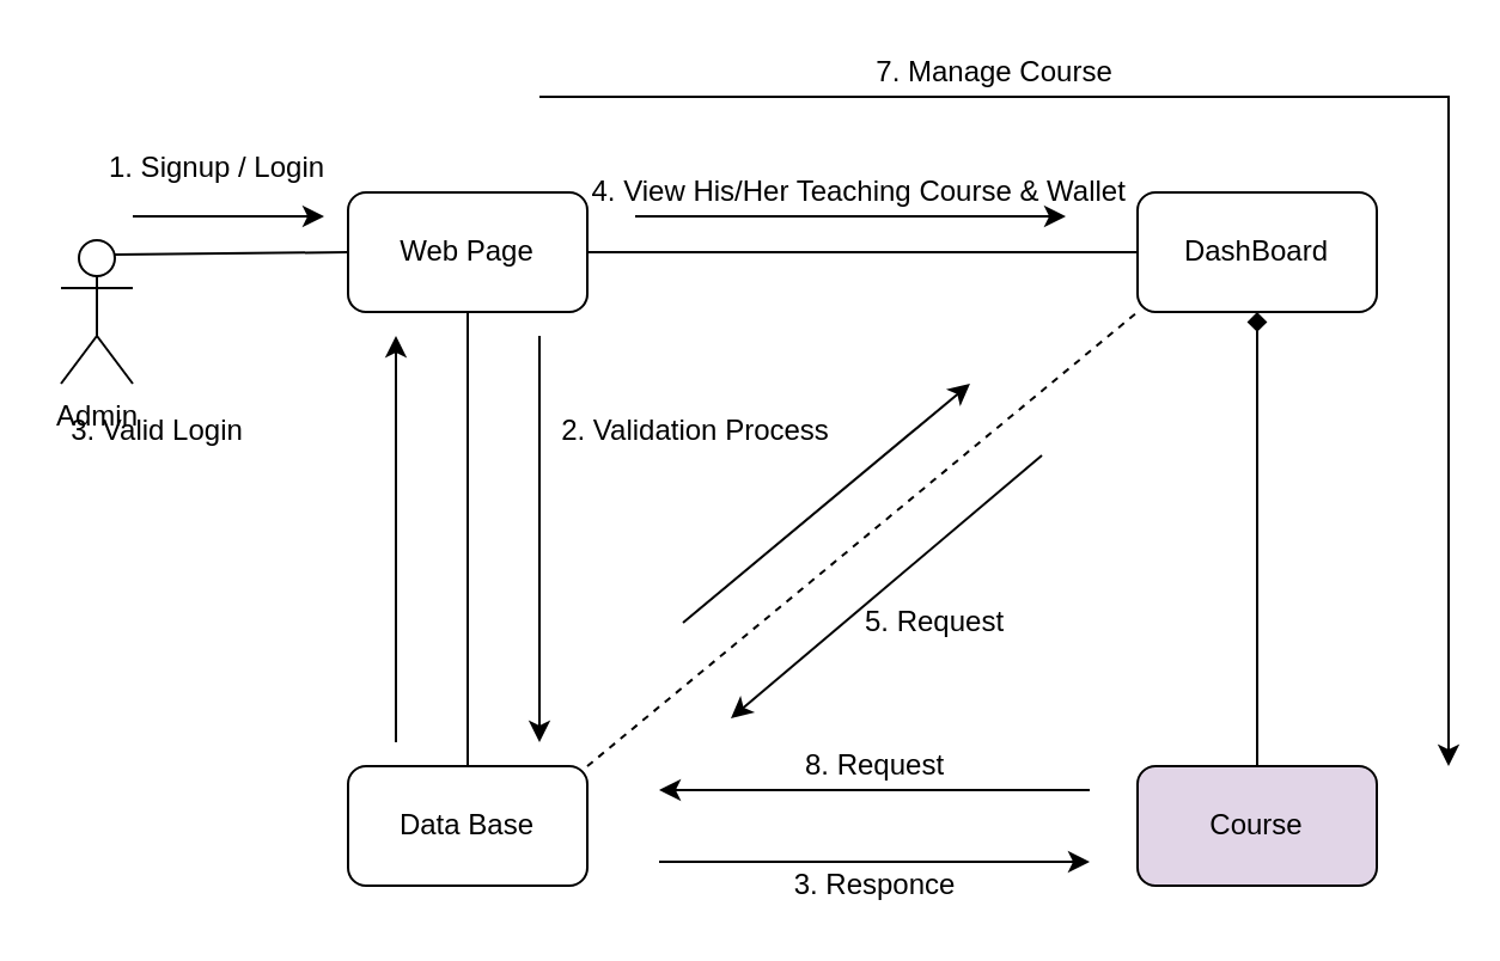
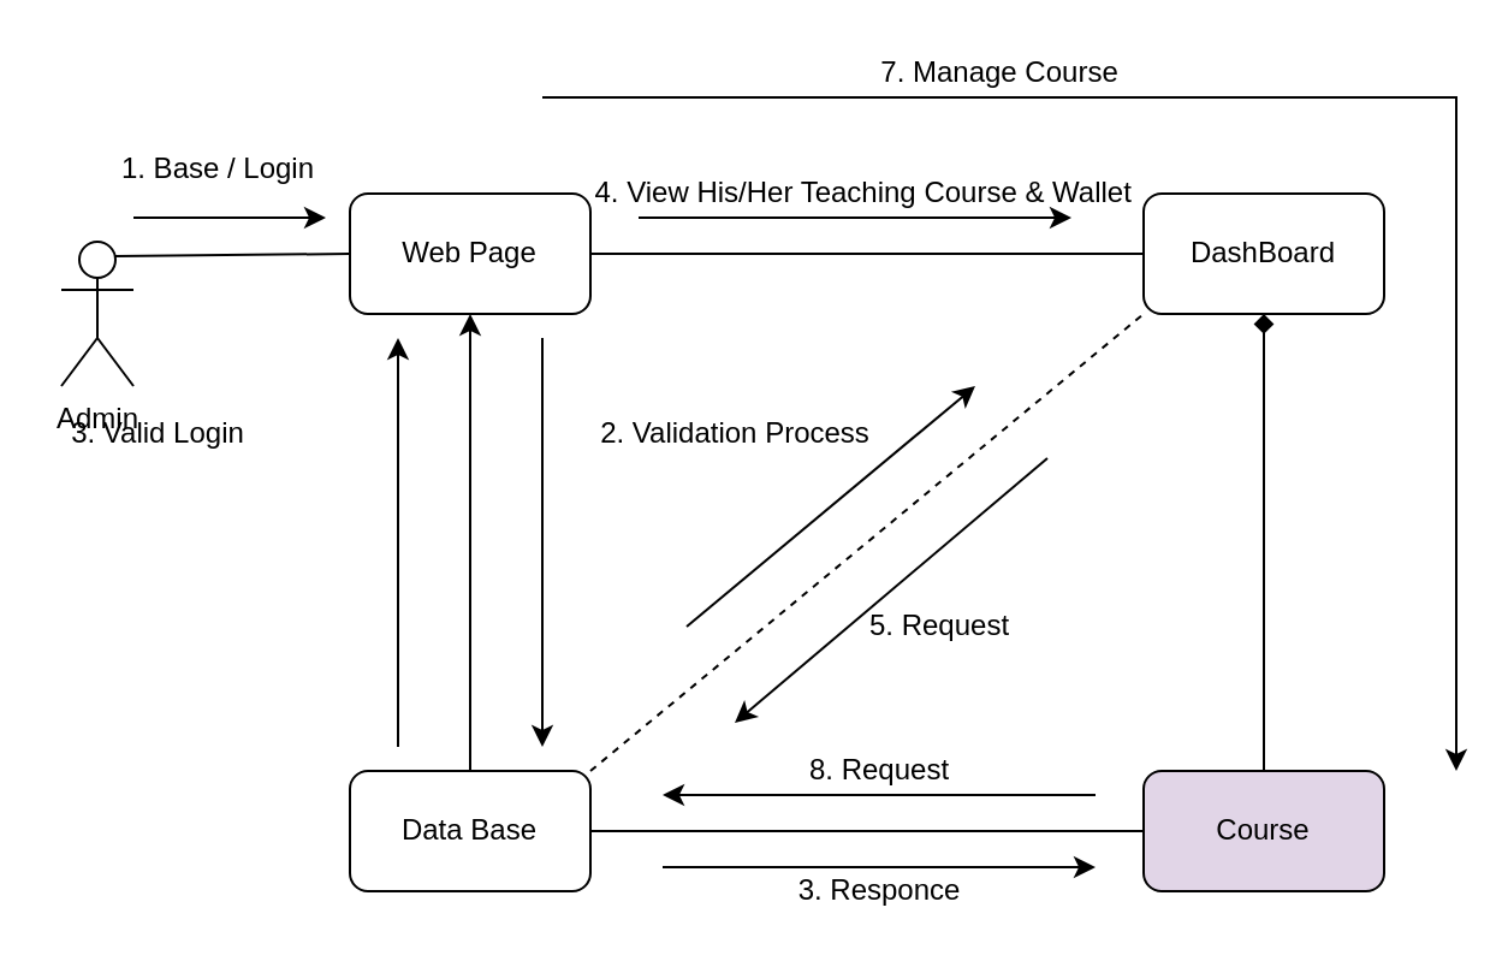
- <mxCell id="6" value="1. Signup / Login" style="text;html=1;align=center;verticalAlign=middle;resizable=0;points=[];autosize=1;strokeColor=none;fillColor=none;" vertex="1" parent="1"><mxGeometry x="35" y="60" width="110" height="20" as="geometry" /></mxCell>
+ <mxCell id="6" value="1. Base / Login" style="text;html=1;align=center;verticalAlign=middle;resizable=0;points=[];autosize=1;strokeColor=none;fillColor=none;" vertex="1" parent="1"><mxGeometry x="35" y="60" width="110" height="20" as="geometry" /></mxCell>
- <mxCell id="9" value="" style="endArrow=none;html=1;rounded=0;entryX=0.5;entryY=1;entryDx=0;entryDy=0;exitX=0.5;exitY=0;exitDx=0;exitDy=0;" edge="1" parent="1" source="7" target="3"><mxGeometry width="50" height="50" relative="1" as="geometry"><mxPoint x="325" y="280" as="sourcePoint" /><mxPoint x="375" y="230" as="targetPoint" /></mxGeometry></mxCell>
+ <mxCell id="9" value="" style="endArrow=classic;html=1;rounded=0;entryX=0.5;entryY=1;entryDx=0;entryDy=0;exitX=0.5;exitY=0;exitDx=0;exitDy=0;" edge="1" parent="1" source="7" target="3"><mxGeometry width="50" height="50" relative="1" as="geometry"><mxPoint x="325" y="280" as="sourcePoint" /><mxPoint x="375" y="230" as="targetPoint" /></mxGeometry></mxCell>
- <mxCell id="12" value="2. Validation Process" style="text;html=1;align=center;verticalAlign=middle;resizable=0;points=[];autosize=1;strokeColor=none;fillColor=none;" vertex="1" parent="1"><mxGeometry x="225" y="170" width="130" height="20" as="geometry" /></mxCell>
+ <mxCell id="12" value="2. Validation Process" style="text;html=1;align=center;verticalAlign=middle;resizable=0;points=[];autosize=1;strokeColor=none;fillColor=none;" vertex="1" parent="1"><mxGeometry x="240" y="170" width="130" height="20" as="geometry" /></mxCell>
+ <mxCell id="25" value="" style="endArrow=none;html=1;rounded=0;entryX=0;entryY=0.5;entryDx=0;entryDy=0;exitX=1;exitY=0.5;exitDx=0;exitDy=0;" edge="1" parent="1" source="7" target="17"><mxGeometry width="50" height="50" relative="1" as="geometry"><mxPoint x="325" y="280" as="sourcePoint" /><mxPoint x="375" y="230" as="targetPoint" /></mxGeometry></mxCell>
